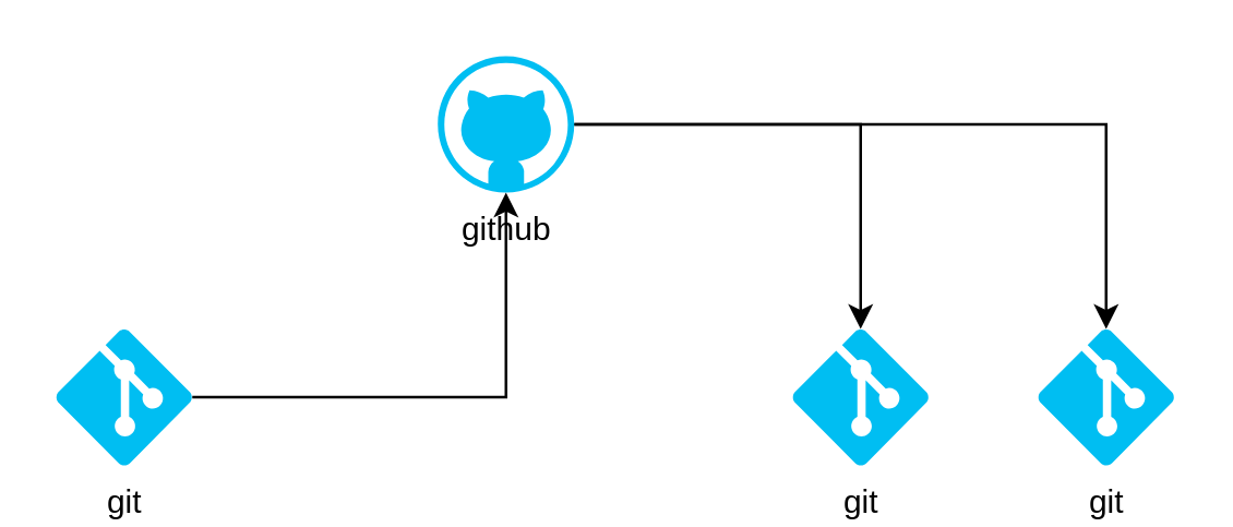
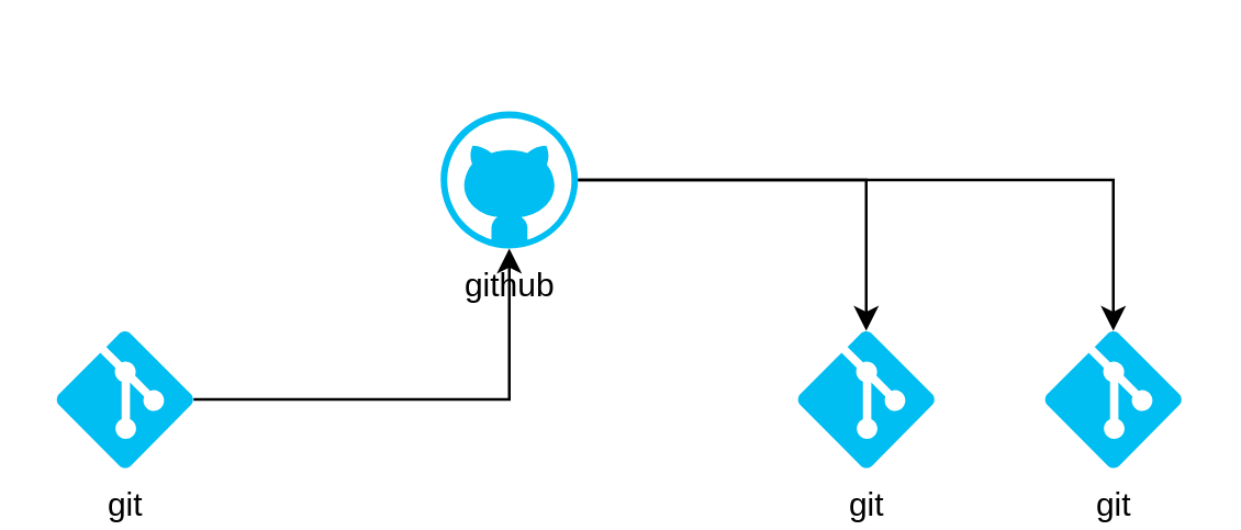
- <mxCell id="4" value="github" style="verticalLabelPosition=bottom;html=1;verticalAlign=top;align=center;strokeColor=none;fillColor=#00BEF2;shape=mxgraph.azure.github_code;pointerEvents=1;" vertex="1" parent="1"><mxGeometry x="160" y="20" width="50" height="50" as="geometry" /></mxCell>
+ <mxCell id="4" value="github" style="verticalLabelPosition=bottom;html=1;verticalAlign=top;align=center;strokeColor=none;fillColor=#00BEF2;shape=mxgraph.azure.github_code;pointerEvents=1;" vertex="1" parent="1"><mxGeometry x="160" y="40" width="50" height="50" as="geometry" /></mxCell>
